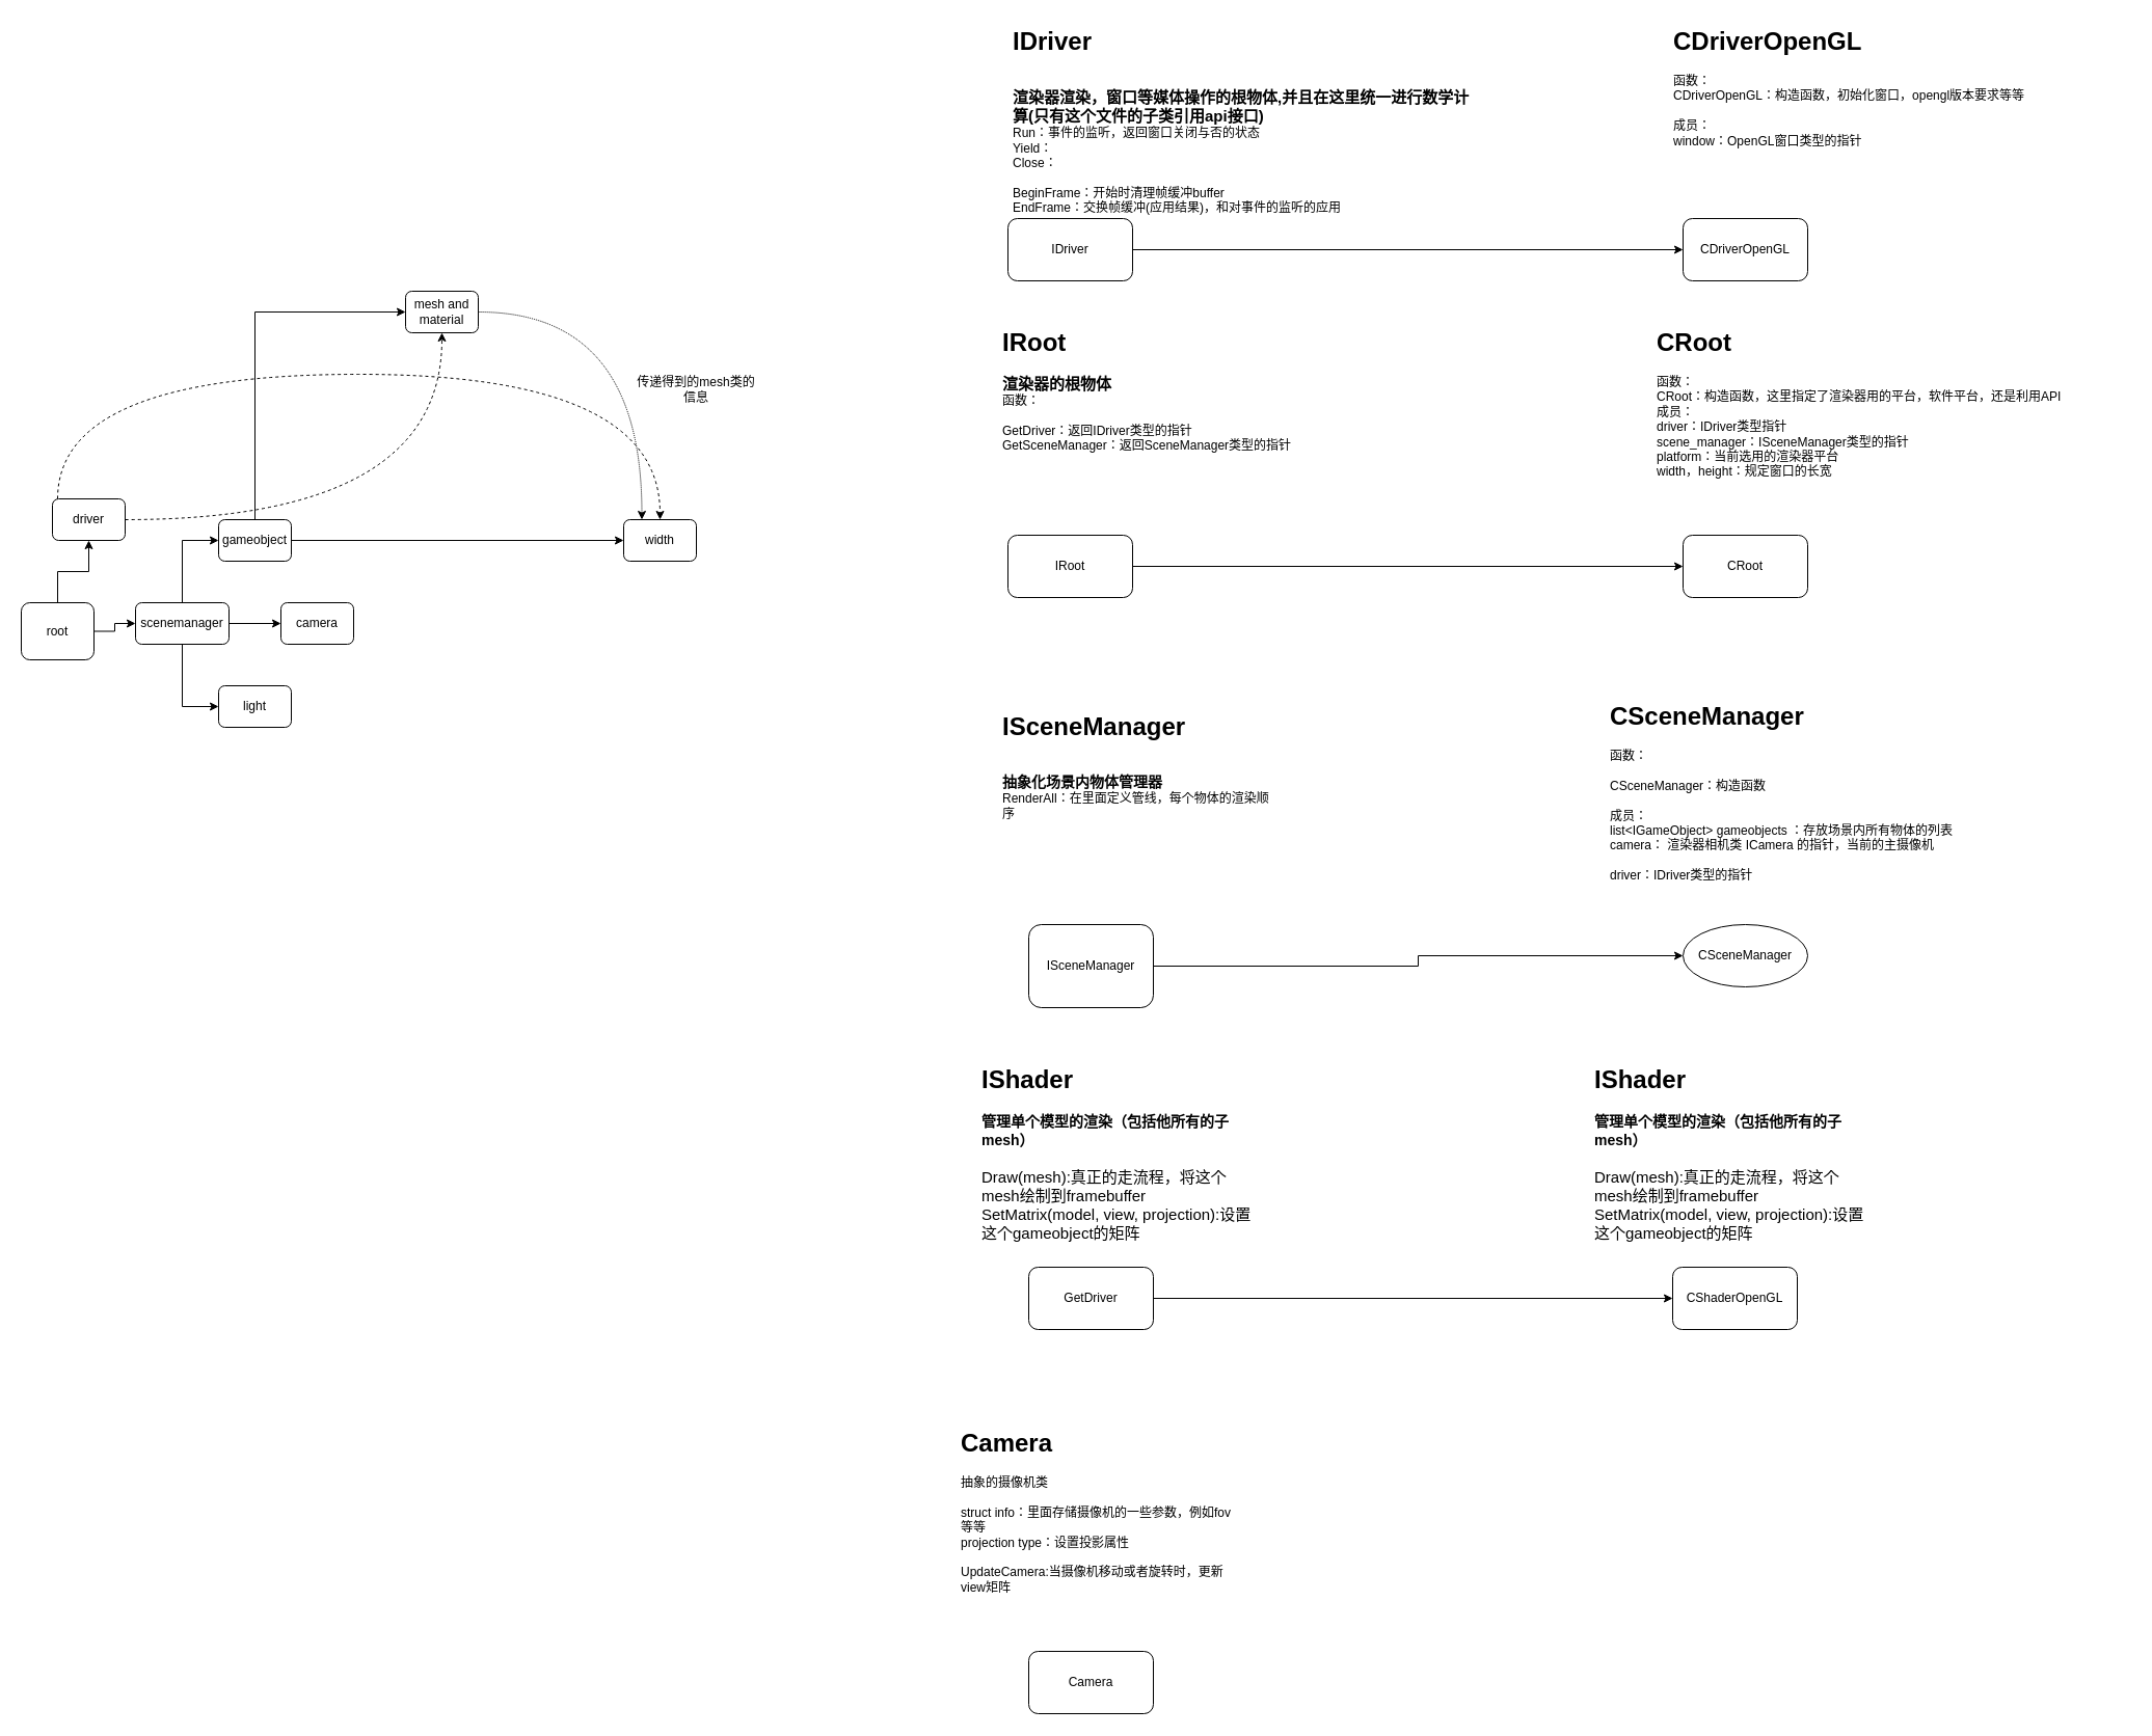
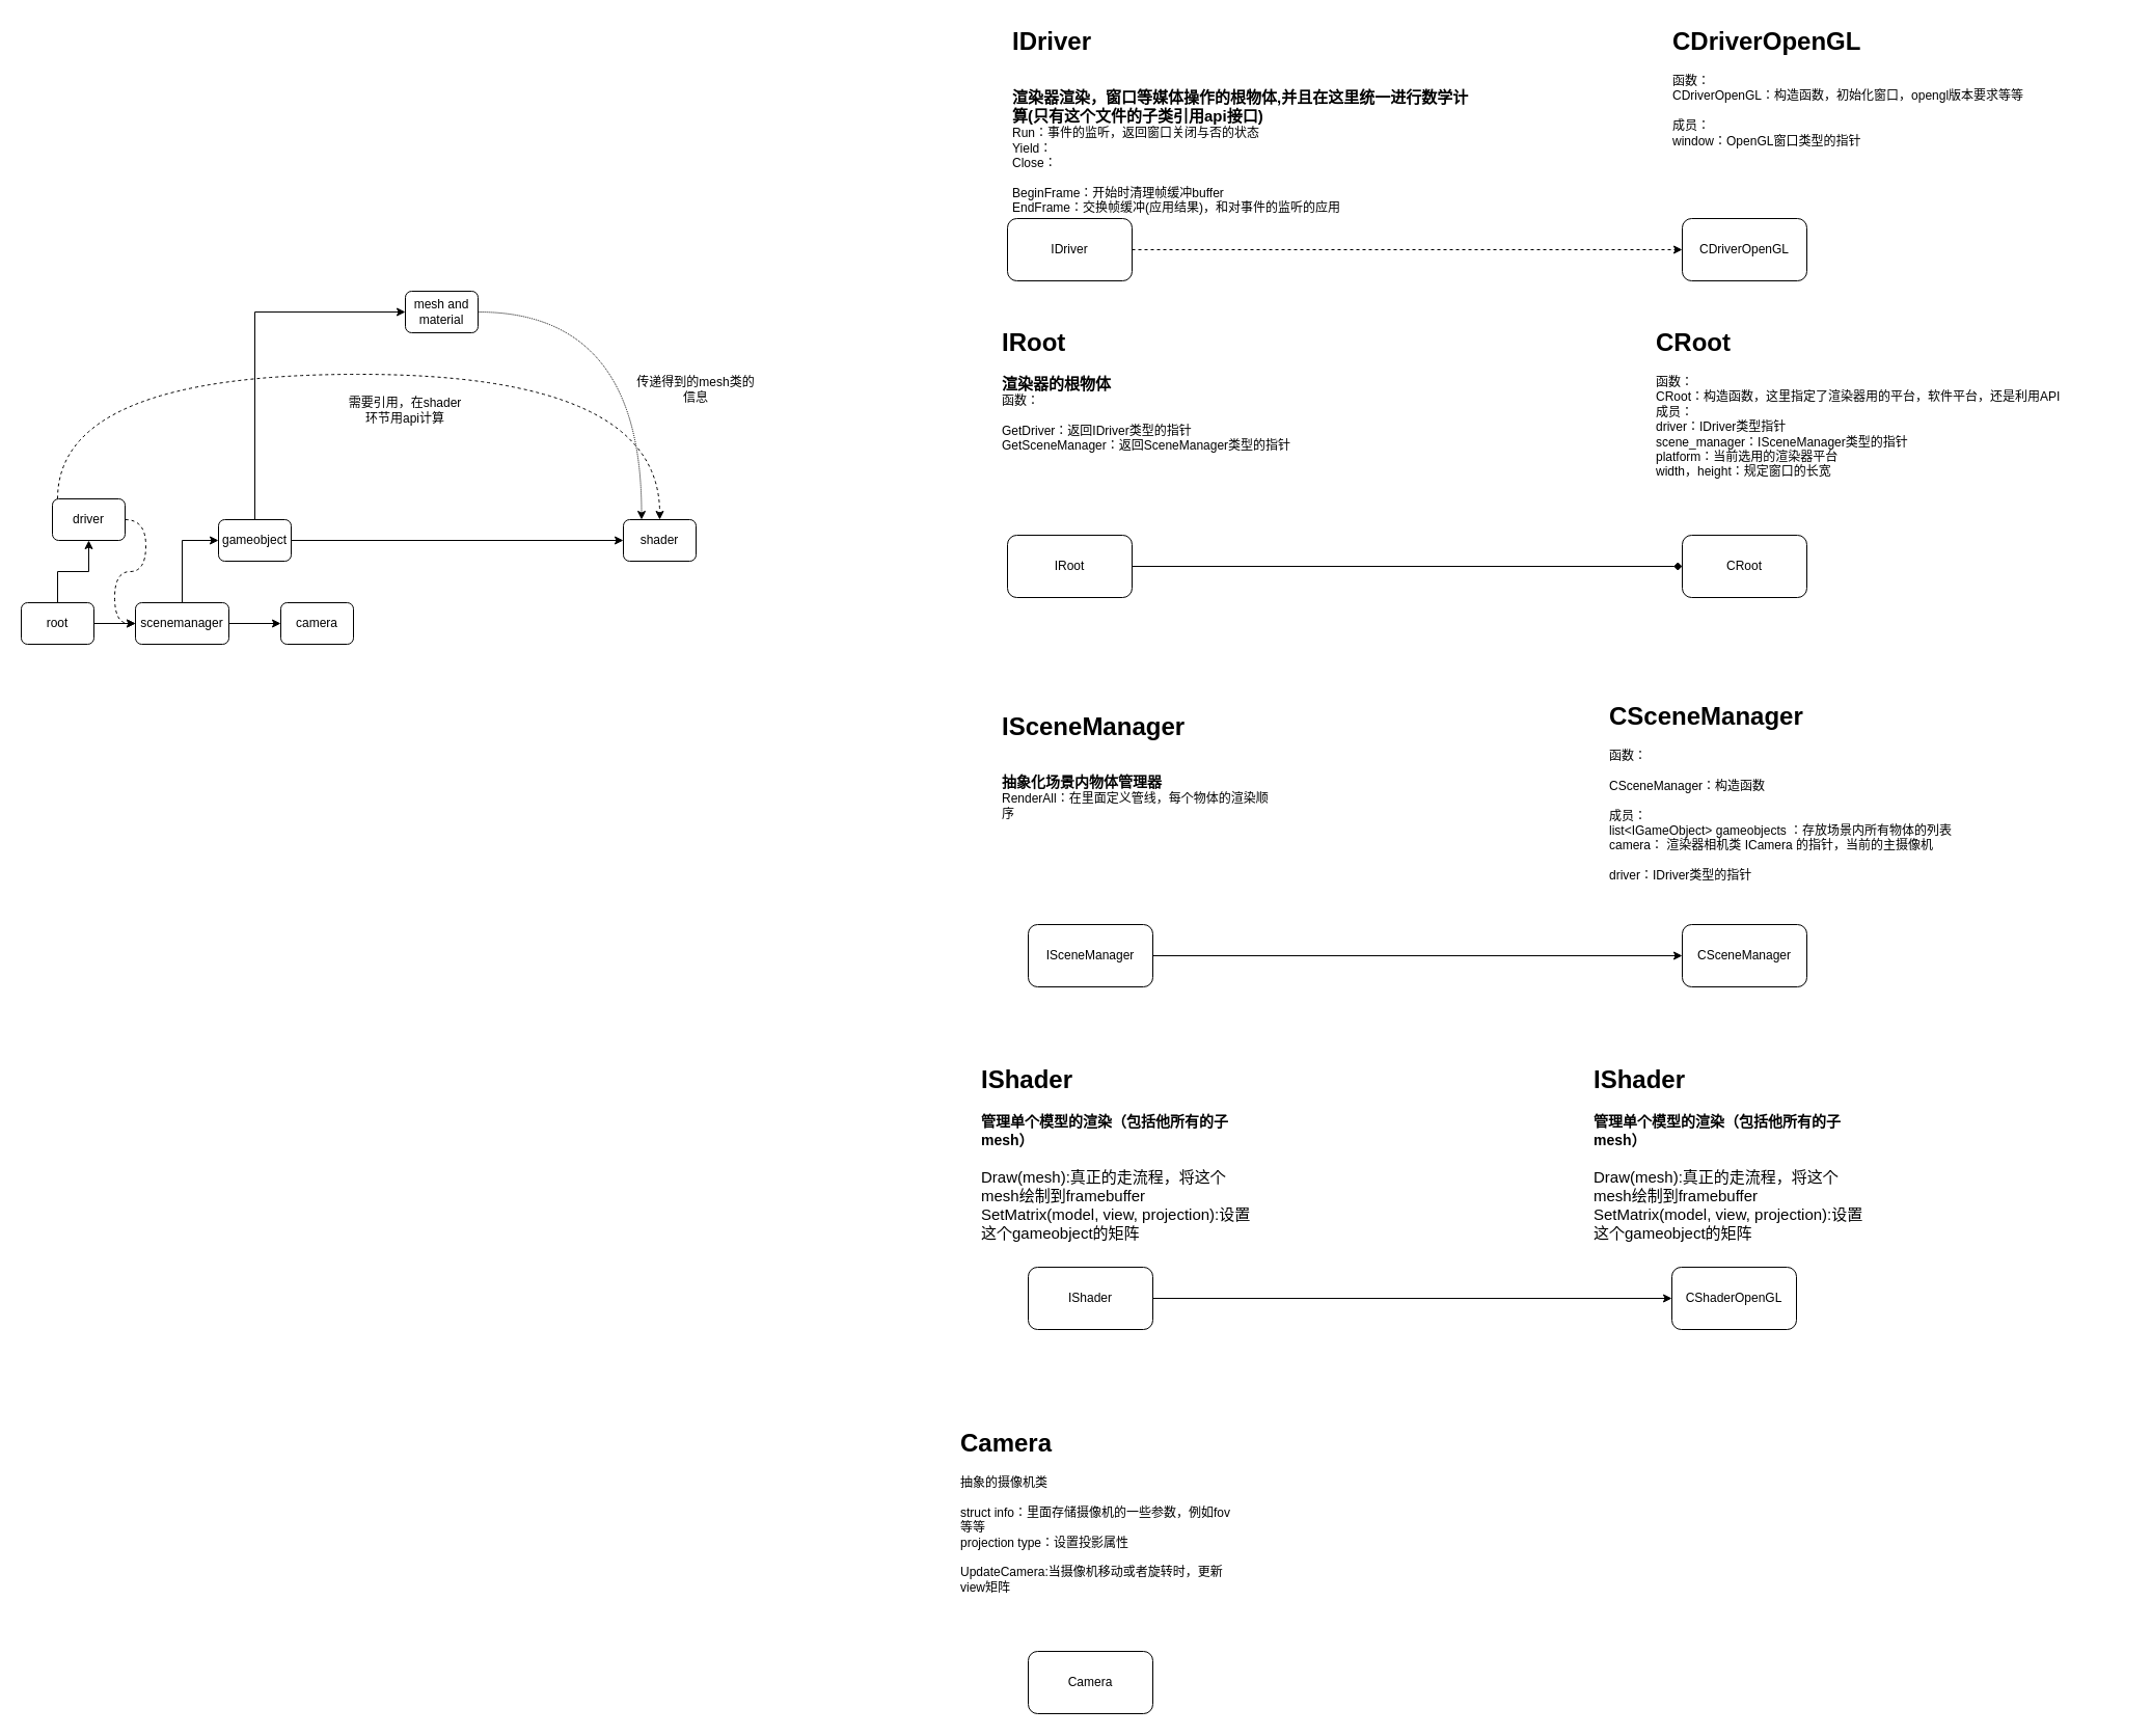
- <mxCell id="4" style="edgeStyle=orthogonalEdgeStyle;rounded=0;orthogonalLoop=1;jettySize=auto;html=1;entryX=0;entryY=0.5;entryDx=0;entryDy=0;" parent="1" source="5" target="9" edge="1"><mxGeometry relative="1" as="geometry" /></mxCell>
+ <mxCell id="4" style="edgeStyle=orthogonalEdgeStyle;rounded=0;orthogonalLoop=1;jettySize=auto;html=1;entryX=0;entryY=0.5;entryDx=0;entryDy=0;dashed=1;" parent="1" source="5" target="9" edge="1"><mxGeometry relative="1" as="geometry" /></mxCell>
+ <mxCell id="35" value="需要引用，在shader环节用api计算" style="text;html=1;strokeColor=none;fillColor=none;align=center;verticalAlign=middle;whiteSpace=wrap;rounded=0;" parent="1" vertex="1"><mxGeometry x="330" y="380" width="120" height="30" as="geometry" /></mxCell>
- <mxCell id="32" style="edgeStyle=orthogonalEdgeStyle;curved=1;rounded=0;orthogonalLoop=1;jettySize=auto;html=1;exitX=1;exitY=0.5;exitDx=0;exitDy=0;dashed=1;" parent="1" source="34" target="31" edge="1"><mxGeometry relative="1" as="geometry" /></mxCell>
+ <mxCell id="32" style="edgeStyle=orthogonalEdgeStyle;curved=1;rounded=0;orthogonalLoop=1;jettySize=auto;html=1;exitX=1;exitY=0.5;exitDx=0;exitDy=0;entryX=0;entryY=0.5;entryDx=0;entryDy=0;dashed=1;" parent="1" source="34" target="27" edge="1"><mxGeometry relative="1" as="geometry" /></mxCell>
- <mxCell id="23" value="width" style="rounded=1;whiteSpace=wrap;html=1;" parent="1" vertex="1"><mxGeometry x="600" y="500" width="70" height="40" as="geometry" /></mxCell>
+ <mxCell id="23" value="shader" style="rounded=1;whiteSpace=wrap;html=1;" parent="1" vertex="1"><mxGeometry x="600" y="500" width="70" height="40" as="geometry" /></mxCell>
- <mxCell id="2" value="" style="edgeStyle=orthogonalEdgeStyle;rounded=0;orthogonalLoop=1;jettySize=auto;html=1;" parent="1" source="3" target="14" edge="1"><mxGeometry relative="1" as="geometry" /></mxCell>
+ <mxCell id="2" value="" style="edgeStyle=orthogonalEdgeStyle;rounded=0;orthogonalLoop=1;jettySize=auto;html=1;endArrow=diamond;" parent="1" source="3" target="14" edge="1"><mxGeometry relative="1" as="geometry" /></mxCell>
- <mxCell id="19" value="root" style="rounded=1;whiteSpace=wrap;html=1;" parent="1" vertex="1"><mxGeometry x="20" y="580" width="70" height="55" as="geometry" /></mxCell>
+ <mxCell id="19" value="root" style="rounded=1;whiteSpace=wrap;html=1;" parent="1" vertex="1"><mxGeometry x="20" y="580" width="70" height="40" as="geometry" /></mxCell>
- <mxCell id="26" style="edgeStyle=orthogonalEdgeStyle;rounded=0;orthogonalLoop=1;jettySize=auto;html=1;exitX=0.5;exitY=1;exitDx=0;exitDy=0;entryX=0;entryY=0.5;entryDx=0;entryDy=0;" parent="1" source="27" target="29" edge="1"><mxGeometry relative="1" as="geometry" /></mxCell>
- <mxCell id="29" value="light" style="rounded=1;whiteSpace=wrap;html=1;" parent="1" vertex="1"><mxGeometry x="210" y="660" width="70" height="40" as="geometry" /></mxCell>
- <mxCell id="10" value="CSceneManager" style="ellipse;whiteSpace=wrap;html=1;" parent="1" vertex="1"><mxGeometry x="1620" y="890" width="120" height="60" as="geometry" /></mxCell>
+ <mxCell id="10" value="CSceneManager" style="whiteSpace=wrap;html=1;rounded=1;" parent="1" vertex="1"><mxGeometry x="1620" y="890" width="120" height="60" as="geometry" /></mxCell>
- <mxCell id="7" value="ISceneManager" style="rounded=1;whiteSpace=wrap;html=1;" parent="1" vertex="1"><mxGeometry x="990" y="890" width="120" height="80" as="geometry" /></mxCell>
+ <mxCell id="7" value="ISceneManager" style="rounded=1;whiteSpace=wrap;html=1;" parent="1" vertex="1"><mxGeometry x="990" y="890" width="120" height="60" as="geometry" /></mxCell>
- <mxCell id="37" value="GetDriver" style="rounded=1;whiteSpace=wrap;html=1;" parent="1" vertex="1"><mxGeometry x="990" y="1220" width="120" height="60" as="geometry" /></mxCell>
+ <mxCell id="37" value="IShader" style="rounded=1;whiteSpace=wrap;html=1;" parent="1" vertex="1"><mxGeometry x="990" y="1220" width="120" height="60" as="geometry" /></mxCell>
